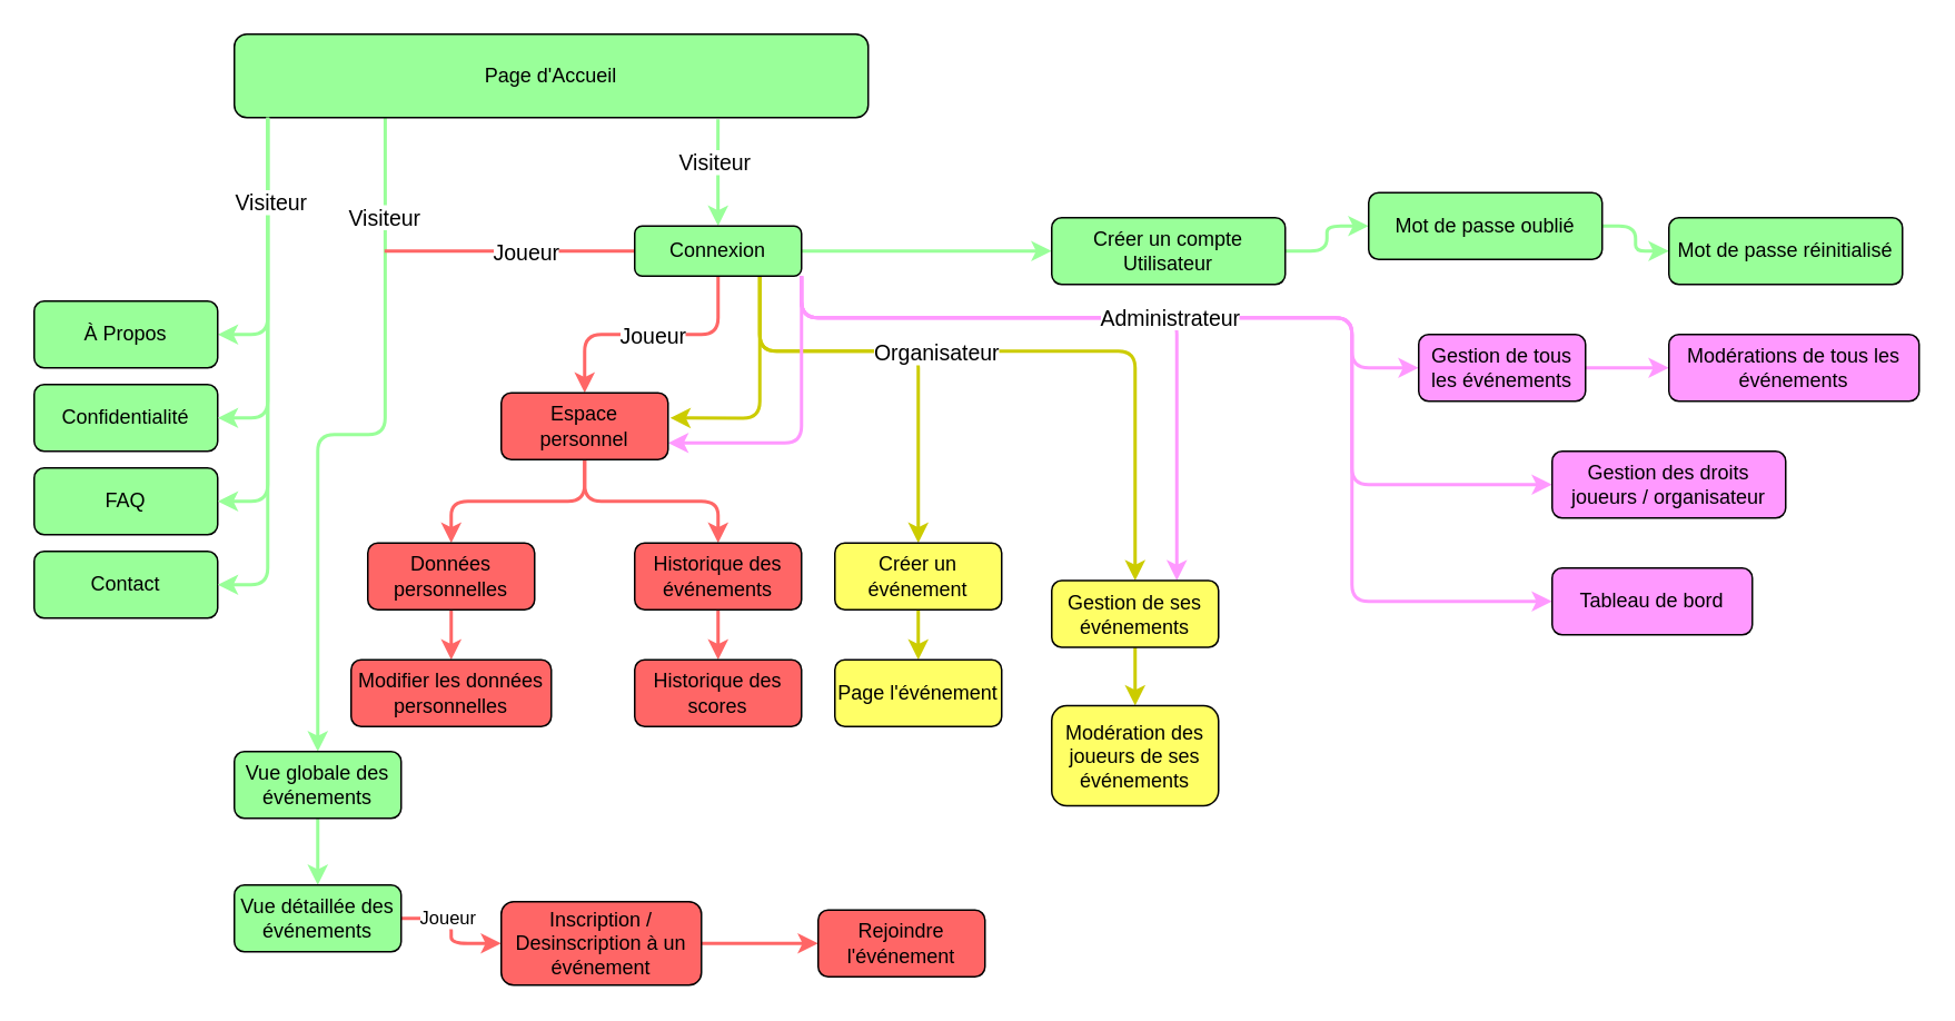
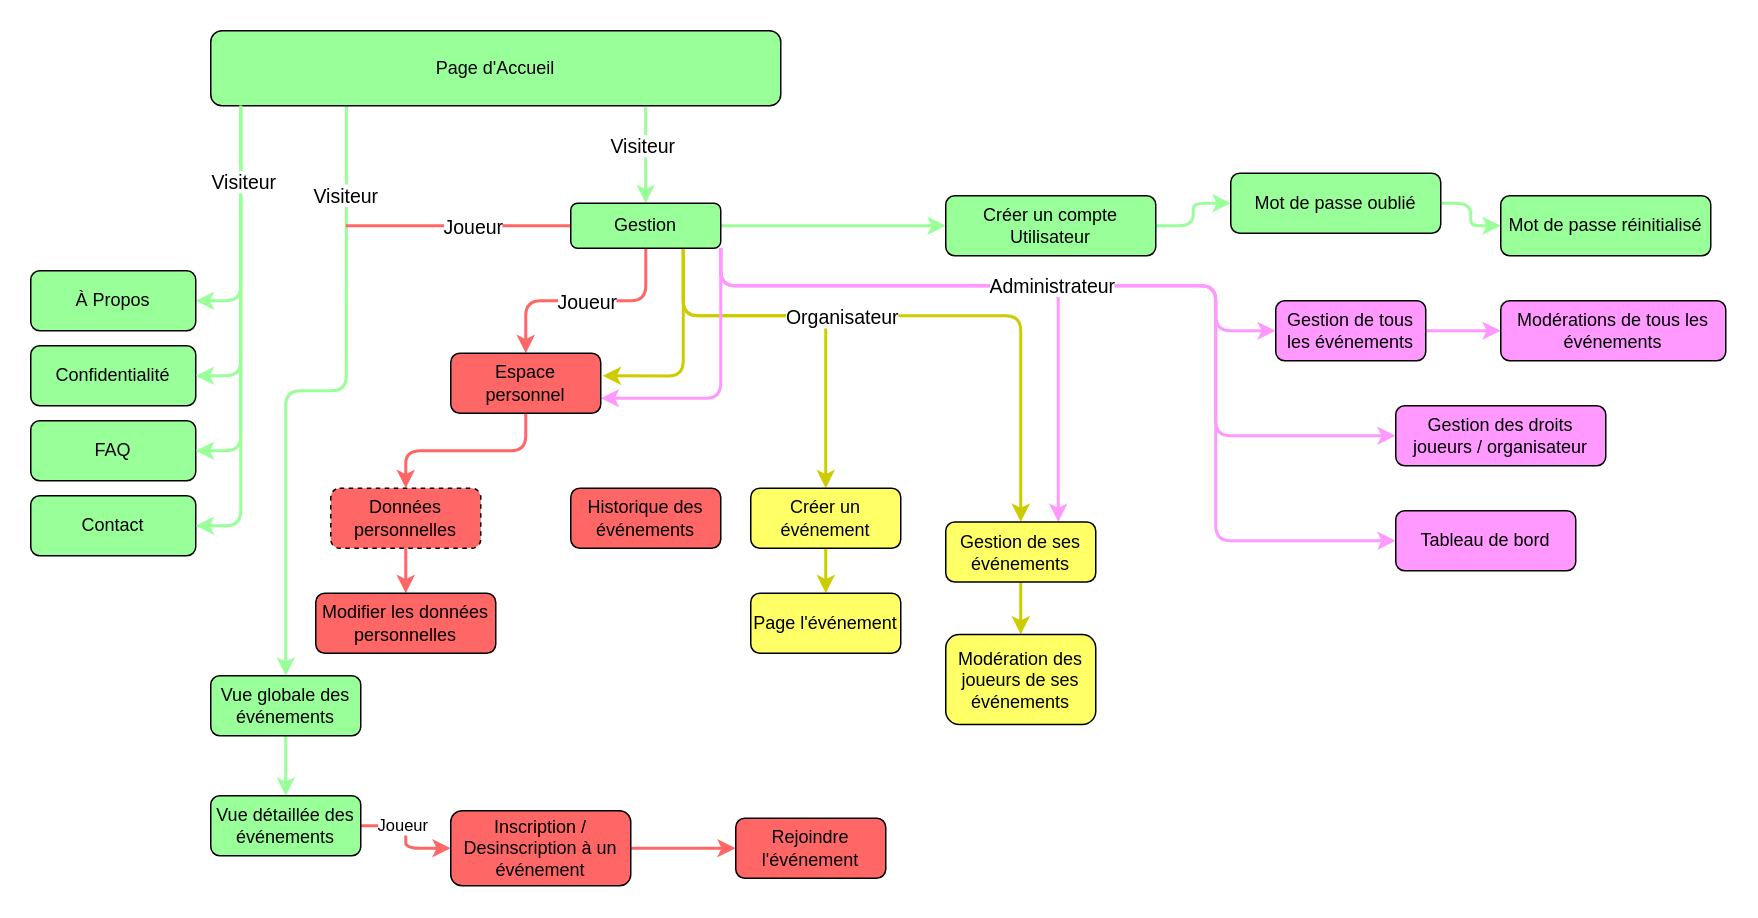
- <mxCell id="31" value="Connexion" style="rounded=1;whiteSpace=wrap;html=1;fillColor=#99FF99;shadow=0;glass=0;strokeColor=default;" parent="1" vertex="1"><mxGeometry x="380" y="135" width="100" height="30" as="geometry" /></mxCell>
+ <mxCell id="31" value="Gestion" style="rounded=1;whiteSpace=wrap;html=1;fillColor=#99FF99;shadow=0;glass=0;strokeColor=default;" parent="1" vertex="1"><mxGeometry x="380" y="135" width="100" height="30" as="geometry" /></mxCell>
- <mxCell id="43" style="edgeStyle=orthogonalEdgeStyle;rounded=1;orthogonalLoop=1;jettySize=auto;html=1;exitX=0.5;exitY=1;exitDx=0;exitDy=0;strokeWidth=2;curved=0;strokeColor=light-dark(#FF6666,#EDEDED);" parent="1" source="44" target="48" edge="1"><mxGeometry relative="1" as="geometry" /></mxCell>
- <mxCell id="46" value="Données personnelles" style="rounded=1;whiteSpace=wrap;html=1;fillColor=#FF6666;shadow=0;glass=0;" parent="1" vertex="1"><mxGeometry x="220" y="325" width="100" height="40" as="geometry" /></mxCell>
+ <mxCell id="46" value="Données personnelles" style="rounded=1;whiteSpace=wrap;html=1;fillColor=#FF6666;shadow=0;glass=0;dashed=1;" parent="1" vertex="1"><mxGeometry x="220" y="325" width="100" height="40" as="geometry" /></mxCell>
- <mxCell id="47" style="edgeStyle=orthogonalEdgeStyle;rounded=1;orthogonalLoop=1;jettySize=auto;html=1;exitX=0.5;exitY=1;exitDx=0;exitDy=0;strokeWidth=2;curved=0;strokeColor=light-dark(#FF6666,#EDEDED);" parent="1" source="48" target="50" edge="1"><mxGeometry relative="1" as="geometry" /></mxCell>
- <mxCell id="50" value="Historique des scores" style="rounded=1;whiteSpace=wrap;html=1;fillColor=#FF6666;shadow=0;glass=0;" parent="1" vertex="1"><mxGeometry x="380" y="395" width="100" height="40" as="geometry" /></mxCell>
